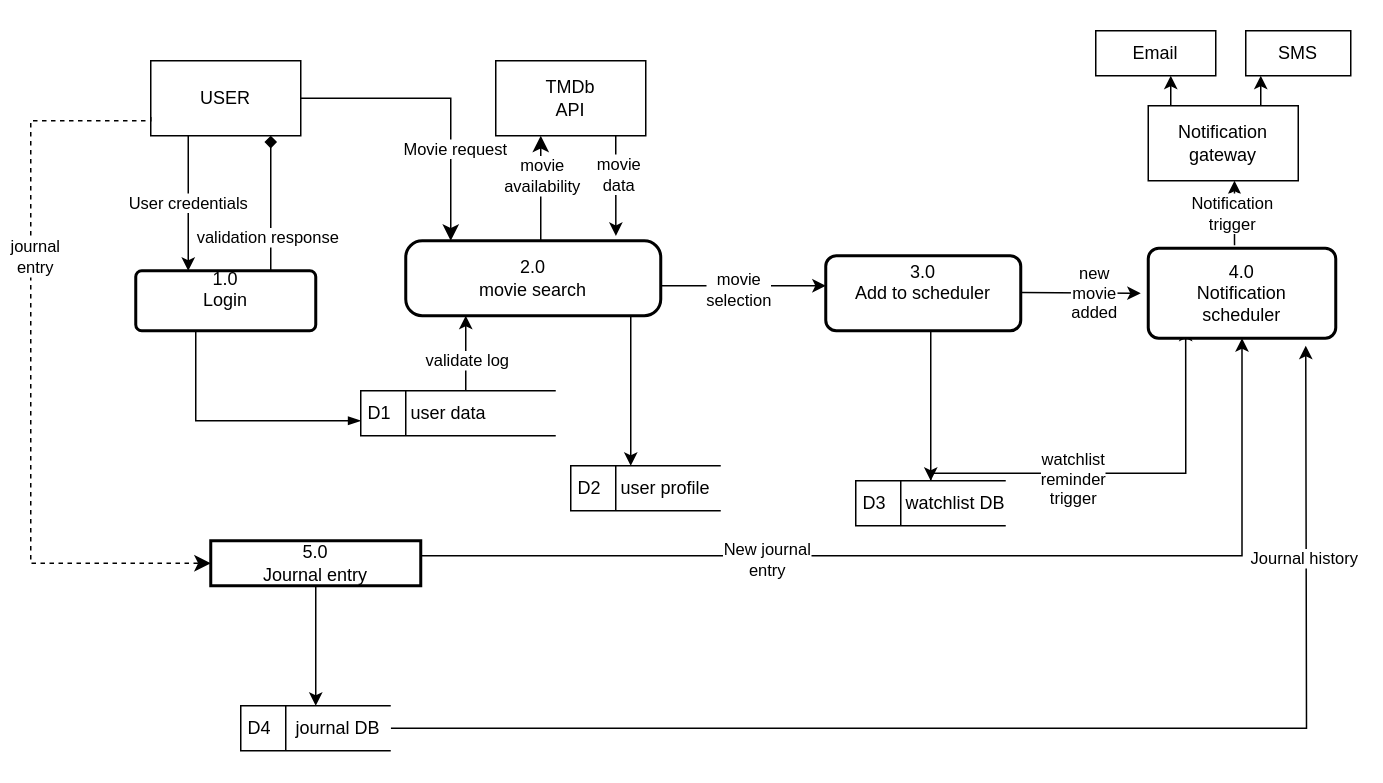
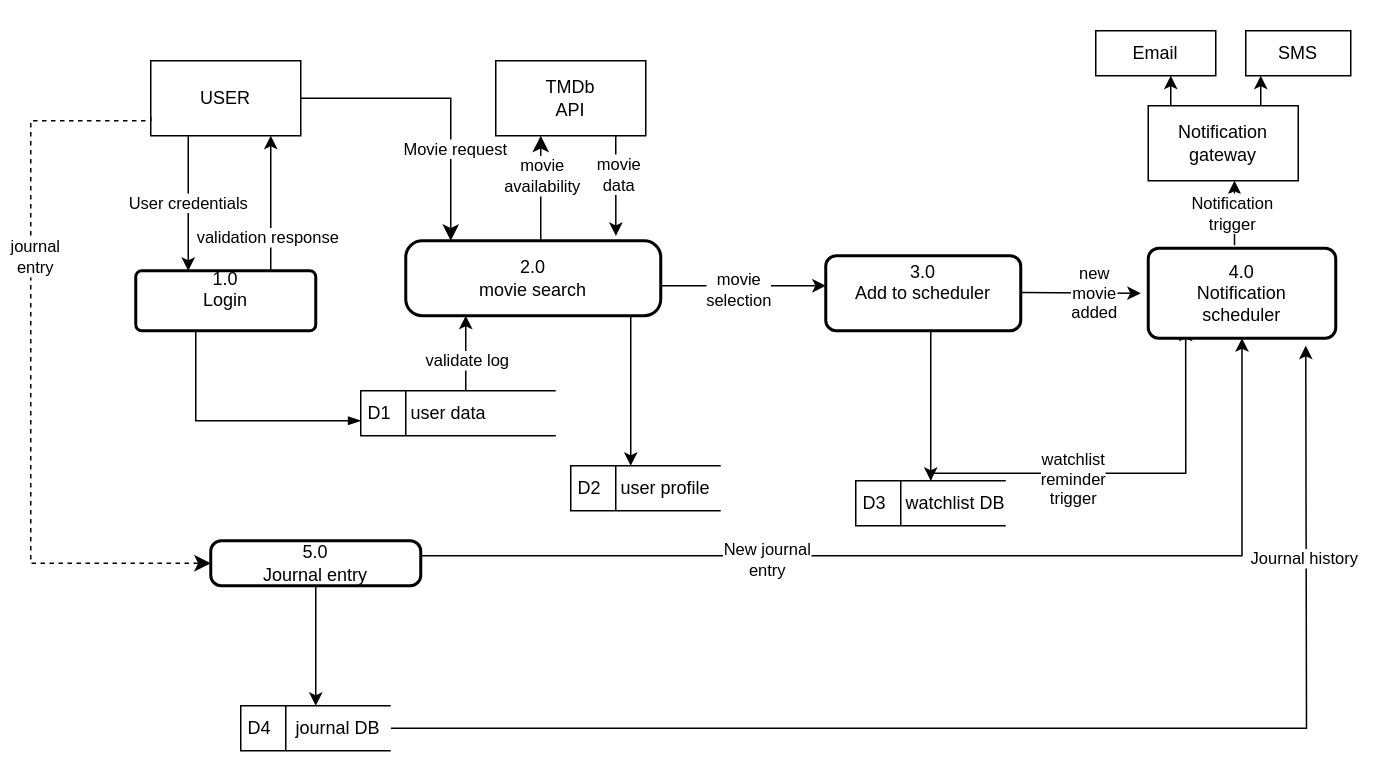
- <mxCell id="4" value="" style="edgeStyle=orthogonalEdgeStyle;rounded=0;orthogonalLoop=1;jettySize=auto;html=1;endArrow=diamond;" edge="1" parent="1" source="6" target="2"><mxGeometry relative="1" as="geometry"><Array as="points"><mxPoint x="180" y="150" /><mxPoint x="180" y="150" /></Array></mxGeometry></mxCell>
+ <mxCell id="4" value="" style="edgeStyle=orthogonalEdgeStyle;rounded=0;orthogonalLoop=1;jettySize=auto;html=1;" edge="1" parent="1" source="6" target="2"><mxGeometry relative="1" as="geometry"><Array as="points"><mxPoint x="180" y="150" /><mxPoint x="180" y="150" /></Array></mxGeometry></mxCell>
- <mxCell id="40" value="5.0&lt;div&gt;Journal entry&lt;/div&gt;" style="whiteSpace=wrap;html=1;absoluteArcSize=1;arcSize=14;strokeWidth=2;rounded=0;" vertex="1" parent="1"><mxGeometry x="140" y="360" width="140" height="30" as="geometry" /></mxCell>
+ <mxCell id="40" value="5.0&lt;div&gt;Journal entry&lt;/div&gt;" style="rounded=1;whiteSpace=wrap;html=1;absoluteArcSize=1;arcSize=14;strokeWidth=2;" vertex="1" parent="1"><mxGeometry x="140" y="360" width="140" height="30" as="geometry" /></mxCell>
